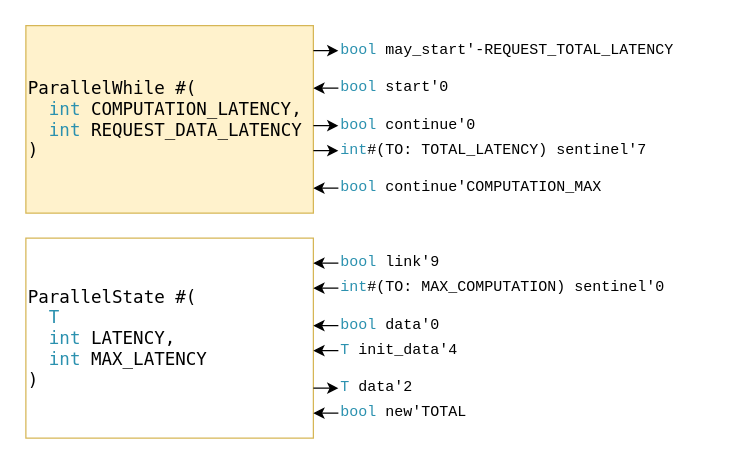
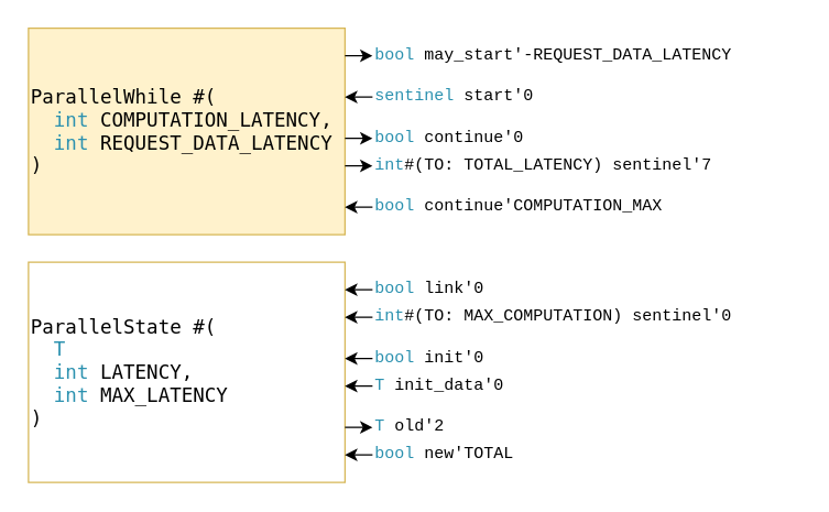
- <mxCell id="4" value="&lt;font color=&quot;#2b91af&quot;&gt;bool&lt;/font&gt; may_start'-REQUEST_TOTAL_LATENCY" style="text;html=1;strokeColor=none;fillColor=none;align=left;verticalAlign=middle;whiteSpace=wrap;rounded=0;fontFamily=Courier New;" vertex="1" parent="1"><mxGeometry x="270" y="20" width="310" height="40" as="geometry" /></mxCell>
+ <mxCell id="4" value="&lt;font color=&quot;#2b91af&quot;&gt;bool&lt;/font&gt; may_start'-REQUEST_DATA_LATENCY" style="text;html=1;strokeColor=none;fillColor=none;align=left;verticalAlign=middle;whiteSpace=wrap;rounded=0;fontFamily=Courier New;" vertex="1" parent="1"><mxGeometry x="270" y="20" width="310" height="40" as="geometry" /></mxCell>
- <mxCell id="6" value="&lt;font color=&quot;#2b91af&quot;&gt;bool&lt;/font&gt; start'0" style="text;html=1;strokeColor=none;fillColor=none;align=left;verticalAlign=middle;whiteSpace=wrap;rounded=0;fontFamily=Courier New;" vertex="1" parent="1"><mxGeometry x="270" y="50" width="130" height="40" as="geometry" /></mxCell>
+ <mxCell id="6" value="&lt;font color=&quot;#2b91af&quot;&gt;sentinel&lt;/font&gt; start'0" style="text;html=1;strokeColor=none;fillColor=none;align=left;verticalAlign=middle;whiteSpace=wrap;rounded=0;fontFamily=Courier New;" vertex="1" parent="1"><mxGeometry x="270" y="50" width="130" height="40" as="geometry" /></mxCell>
- <mxCell id="14" value="&lt;font color=&quot;#2b91af&quot;&gt;bool&lt;/font&gt; link'9" style="text;html=1;strokeColor=none;fillColor=none;align=left;verticalAlign=middle;whiteSpace=wrap;rounded=0;fontFamily=Courier New;" vertex="1" parent="1"><mxGeometry x="270" y="190" width="310" height="40" as="geometry" /></mxCell>
+ <mxCell id="14" value="&lt;font color=&quot;#2b91af&quot;&gt;bool&lt;/font&gt; link'0" style="text;html=1;strokeColor=none;fillColor=none;align=left;verticalAlign=middle;whiteSpace=wrap;rounded=0;fontFamily=Courier New;" vertex="1" parent="1"><mxGeometry x="270" y="190" width="310" height="40" as="geometry" /></mxCell>
- <mxCell id="18" value="&lt;font color=&quot;#2b91af&quot;&gt;bool&lt;/font&gt; data'0" style="text;html=1;strokeColor=none;fillColor=none;align=left;verticalAlign=middle;whiteSpace=wrap;rounded=0;fontFamily=Courier New;" vertex="1" parent="1"><mxGeometry x="270" y="240" width="200" height="40" as="geometry" /></mxCell>
+ <mxCell id="18" value="&lt;font color=&quot;#2b91af&quot;&gt;bool&lt;/font&gt; init'0" style="text;html=1;strokeColor=none;fillColor=none;align=left;verticalAlign=middle;whiteSpace=wrap;rounded=0;fontFamily=Courier New;" vertex="1" parent="1"><mxGeometry x="270" y="240" width="200" height="40" as="geometry" /></mxCell>
- <mxCell id="24" value="&lt;font color=&quot;#2b91af&quot;&gt;T&lt;/font&gt; init_data'4" style="text;html=1;strokeColor=none;fillColor=none;align=left;verticalAlign=middle;whiteSpace=wrap;rounded=0;fontFamily=Courier New;" vertex="1" parent="1"><mxGeometry x="270" y="260" width="130" height="40" as="geometry" /></mxCell>
+ <mxCell id="24" value="&lt;font color=&quot;#2b91af&quot;&gt;T&lt;/font&gt; init_data'0" style="text;html=1;strokeColor=none;fillColor=none;align=left;verticalAlign=middle;whiteSpace=wrap;rounded=0;fontFamily=Courier New;" vertex="1" parent="1"><mxGeometry x="270" y="260" width="130" height="40" as="geometry" /></mxCell>
- <mxCell id="16" value="&lt;font color=&quot;#2b91af&quot;&gt;T&lt;/font&gt; data'2" style="text;html=1;strokeColor=none;fillColor=none;align=left;verticalAlign=middle;whiteSpace=wrap;rounded=0;fontFamily=Courier New;" vertex="1" parent="1"><mxGeometry x="270" y="290" width="130" height="40" as="geometry" /></mxCell>
+ <mxCell id="16" value="&lt;font color=&quot;#2b91af&quot;&gt;T&lt;/font&gt; old'2" style="text;html=1;strokeColor=none;fillColor=none;align=left;verticalAlign=middle;whiteSpace=wrap;rounded=0;fontFamily=Courier New;" vertex="1" parent="1"><mxGeometry x="270" y="290" width="130" height="40" as="geometry" /></mxCell>
